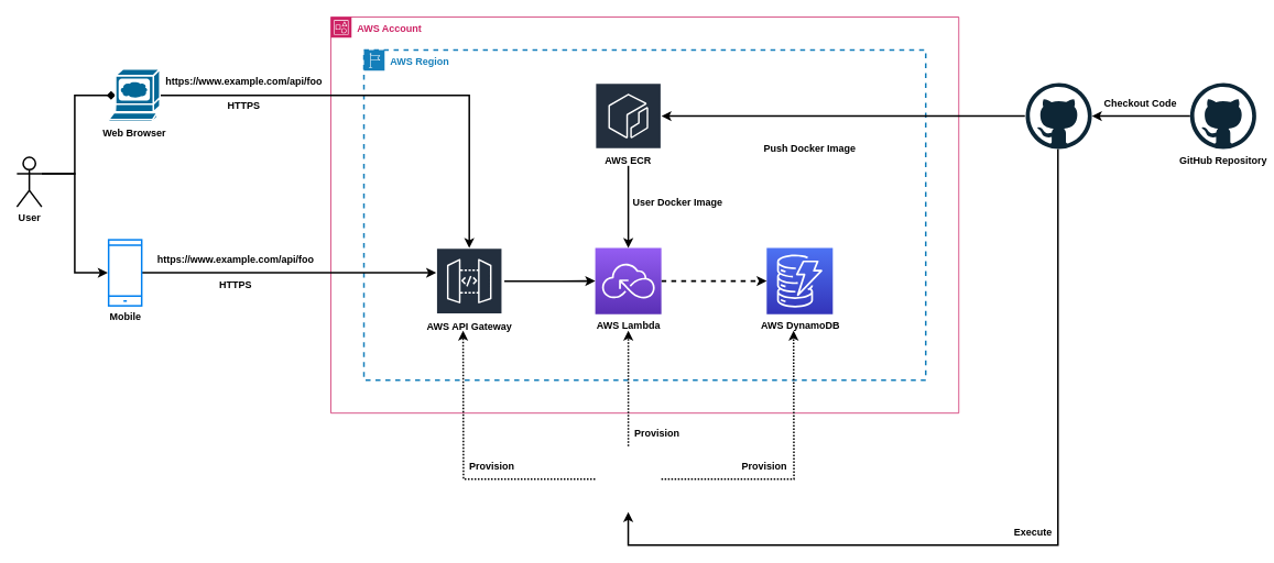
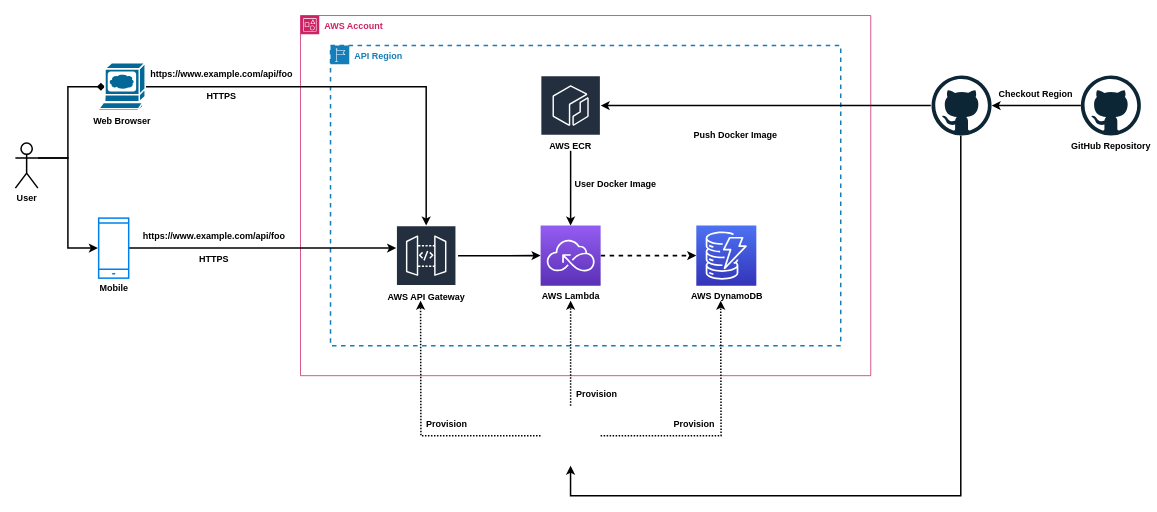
- <mxCell id="2" value="&lt;b&gt;AWS Region&lt;/b&gt;" style="points=[[0,0],[0.25,0],[0.5,0],[0.75,0],[1,0],[1,0.25],[1,0.5],[1,0.75],[1,1],[0.75,1],[0.5,1],[0.25,1],[0,1],[0,0.75],[0,0.5],[0,0.25]];outlineConnect=0;gradientColor=none;html=1;whiteSpace=wrap;fontSize=12;fontStyle=0;container=1;pointerEvents=0;collapsible=0;recursiveResize=0;shape=mxgraph.aws4.group;grIcon=mxgraph.aws4.group_region;strokeColor=#147EBA;fillColor=none;verticalAlign=top;align=left;spacingLeft=30;fontColor=#147EBA;dashed=1;strokeWidth=2;" parent="1" vertex="1"><mxGeometry x="440" y="60" width="680" height="400" as="geometry" /></mxCell>
+ <mxCell id="2" value="&lt;b&gt;API Region&lt;/b&gt;" style="points=[[0,0],[0.25,0],[0.5,0],[0.75,0],[1,0],[1,0.25],[1,0.5],[1,0.75],[1,1],[0.75,1],[0.5,1],[0.25,1],[0,1],[0,0.75],[0,0.5],[0,0.25]];outlineConnect=0;gradientColor=none;html=1;whiteSpace=wrap;fontSize=12;fontStyle=0;container=1;pointerEvents=0;collapsible=0;recursiveResize=0;shape=mxgraph.aws4.group;grIcon=mxgraph.aws4.group_region;strokeColor=#147EBA;fillColor=none;verticalAlign=top;align=left;spacingLeft=30;fontColor=#147EBA;dashed=1;strokeWidth=2;" parent="1" vertex="1"><mxGeometry x="440" y="60" width="680" height="400" as="geometry" /></mxCell>
- <mxCell id="26" value="Checkout Code" style="text;html=1;strokeColor=none;fillColor=none;align=center;verticalAlign=middle;whiteSpace=wrap;rounded=0;fontSize=12;fontColor=#000000;fontStyle=1" parent="1" vertex="1"><mxGeometry x="1320" y="110" width="120" height="30" as="geometry" /></mxCell>
+ <mxCell id="26" value="Checkout Region" style="text;html=1;strokeColor=none;fillColor=none;align=center;verticalAlign=middle;whiteSpace=wrap;rounded=0;fontSize=12;fontColor=#000000;fontStyle=1" parent="1" vertex="1"><mxGeometry x="1320" y="110" width="120" height="30" as="geometry" /></mxCell>
- <mxCell id="27" value="Execute" style="text;html=1;strokeColor=none;fillColor=none;align=center;verticalAlign=middle;whiteSpace=wrap;rounded=0;fontSize=12;fontColor=#000000;fontStyle=1" parent="1" vertex="1"><mxGeometry x="1220" y="630" width="60" height="30" as="geometry" /></mxCell>
